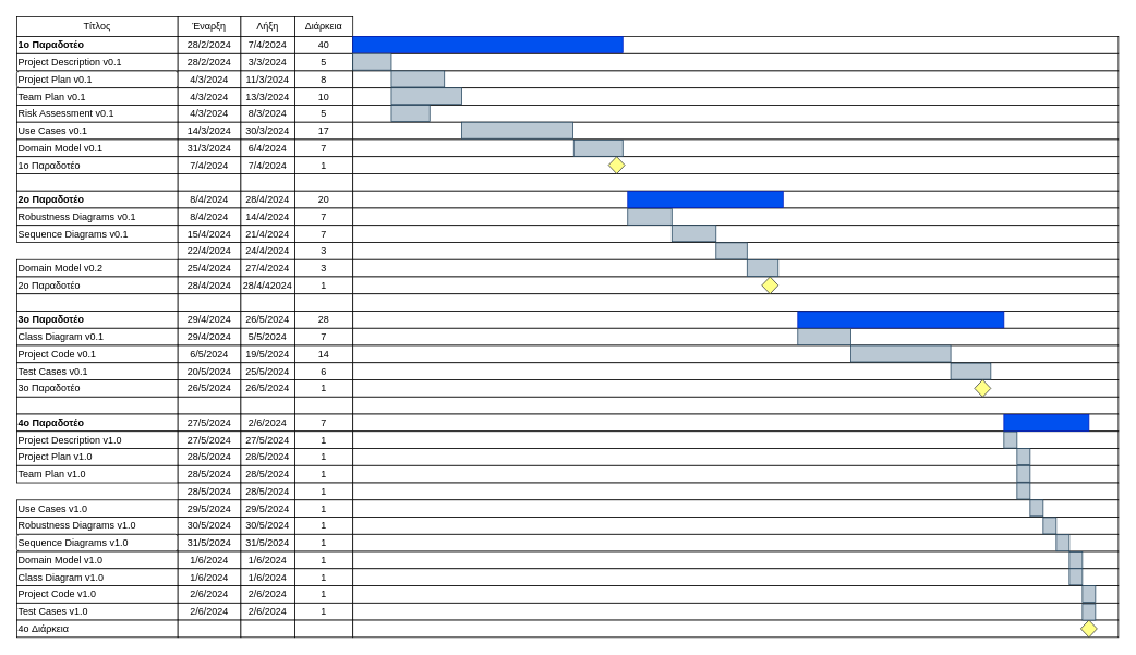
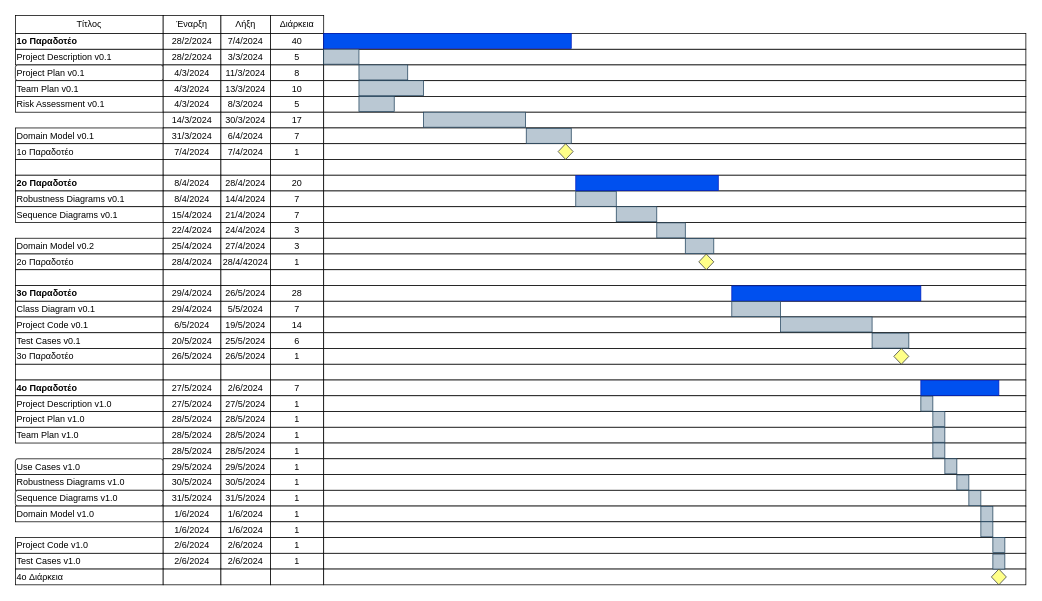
- <mxCell id="22" value="&lt;div align=&quot;left&quot;&gt;Use Cases v0.1&lt;/div&gt;" style="rounded=0;whiteSpace=wrap;html=1;align=left;" parent="1" vertex="1"><mxGeometry x="20" y="149" width="197" height="21" as="geometry" /></mxCell>
- <mxCell id="139" value="&lt;div align=&quot;left&quot;&gt;Use Cases v1.0&lt;/div&gt;" style="rounded=0;whiteSpace=wrap;html=1;align=left;" parent="1" vertex="1"><mxGeometry x="20" y="611" width="197" height="21" as="geometry" /></mxCell>
+ <mxCell id="139" value="&lt;div align=&quot;left&quot;&gt;Use Cases v1.0&lt;/div&gt;" style="whiteSpace=wrap;html=1;align=left;rounded=1;" parent="1" vertex="1"><mxGeometry x="20" y="611" width="197" height="21" as="geometry" /></mxCell>
- <mxCell id="159" value="&lt;div align=&quot;left&quot;&gt;Class Diagram v1.0&lt;/div&gt;" style="rounded=0;whiteSpace=wrap;html=1;align=left;" parent="1" vertex="1"><mxGeometry x="20" y="695" width="197" height="21" as="geometry" /></mxCell>
